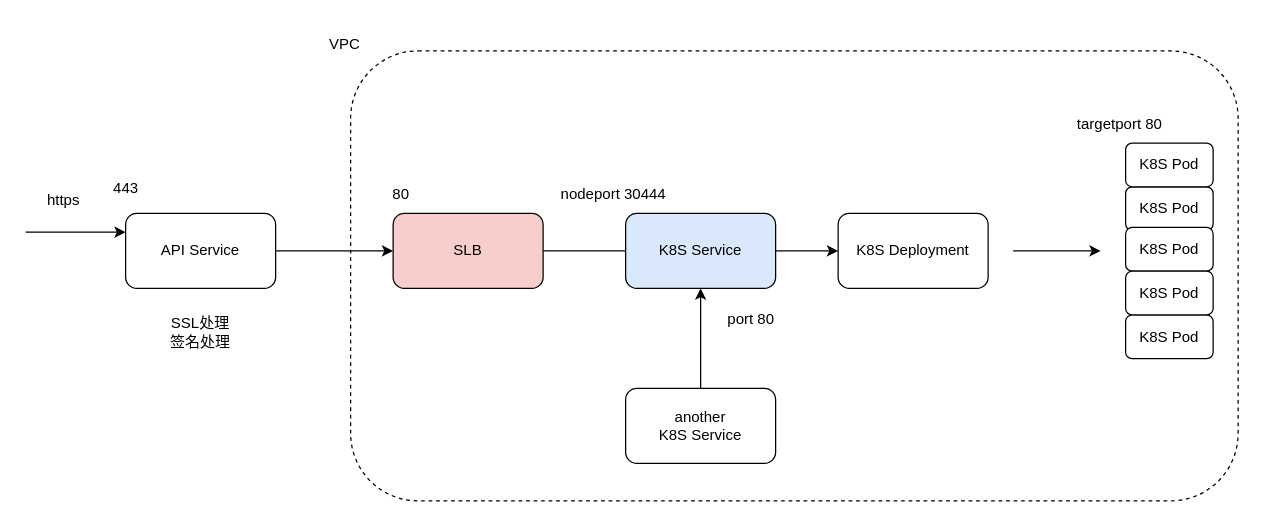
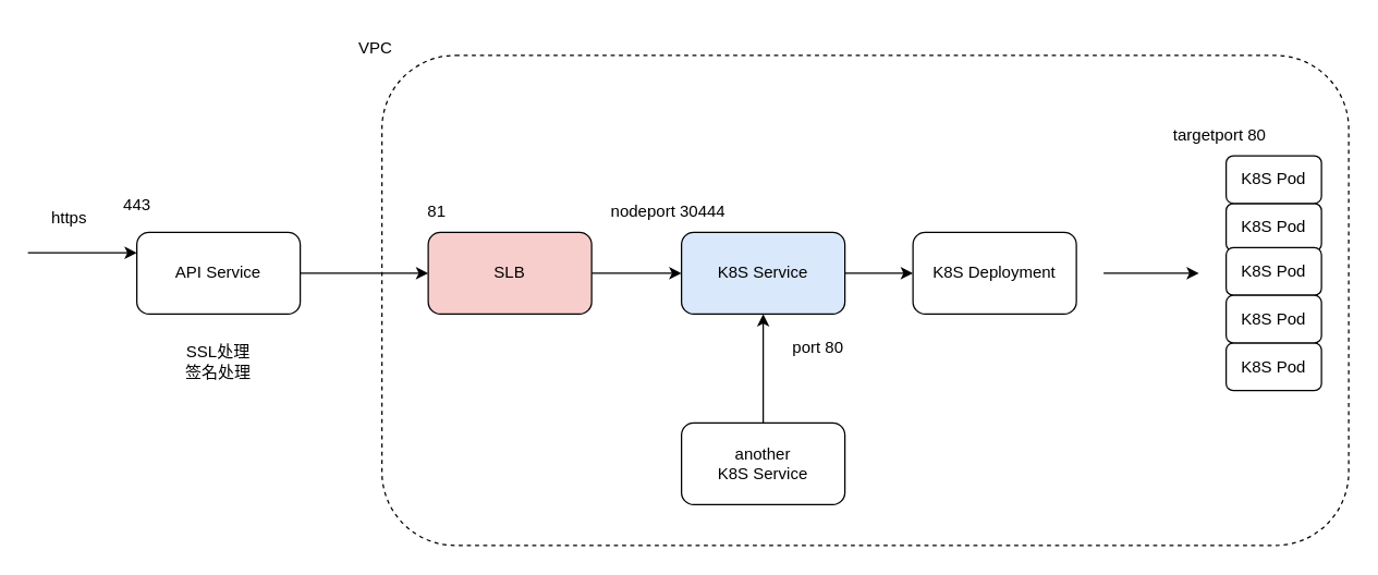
- <mxCell id="21" value="80" style="text;html=1;align=center;verticalAlign=middle;resizable=0;points=[];autosize=1;strokeColor=none;fillColor=none;" parent="1" vertex="1"><mxGeometry x="300" y="140" width="40" height="30" as="geometry" /></mxCell>
+ <mxCell id="21" value="81" style="text;html=1;align=center;verticalAlign=middle;resizable=0;points=[];autosize=1;strokeColor=none;fillColor=none;" parent="1" vertex="1"><mxGeometry x="300" y="140" width="40" height="30" as="geometry" /></mxCell>
- <mxCell id="5" value="" style="edgeStyle=orthogonalEdgeStyle;rounded=0;orthogonalLoop=1;jettySize=auto;html=1;endArrow=none;" parent="1" source="6" target="8" edge="1"><mxGeometry relative="1" as="geometry" /></mxCell>
+ <mxCell id="5" value="" style="edgeStyle=orthogonalEdgeStyle;rounded=0;orthogonalLoop=1;jettySize=auto;html=1;" parent="1" source="6" target="8" edge="1"><mxGeometry relative="1" as="geometry" /></mxCell>
